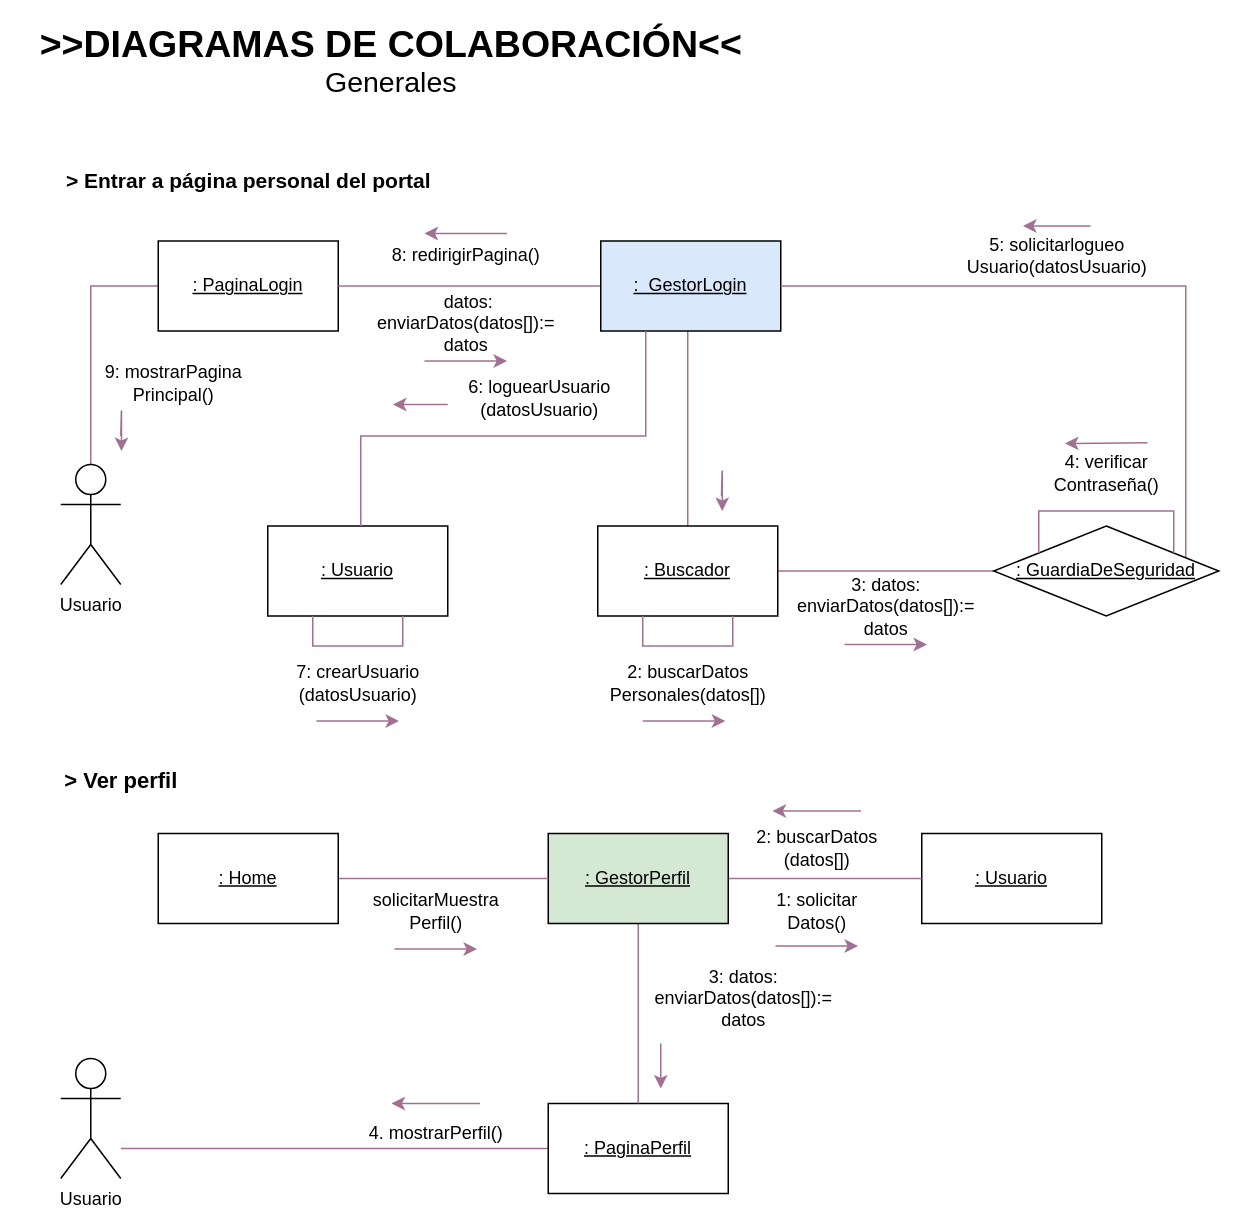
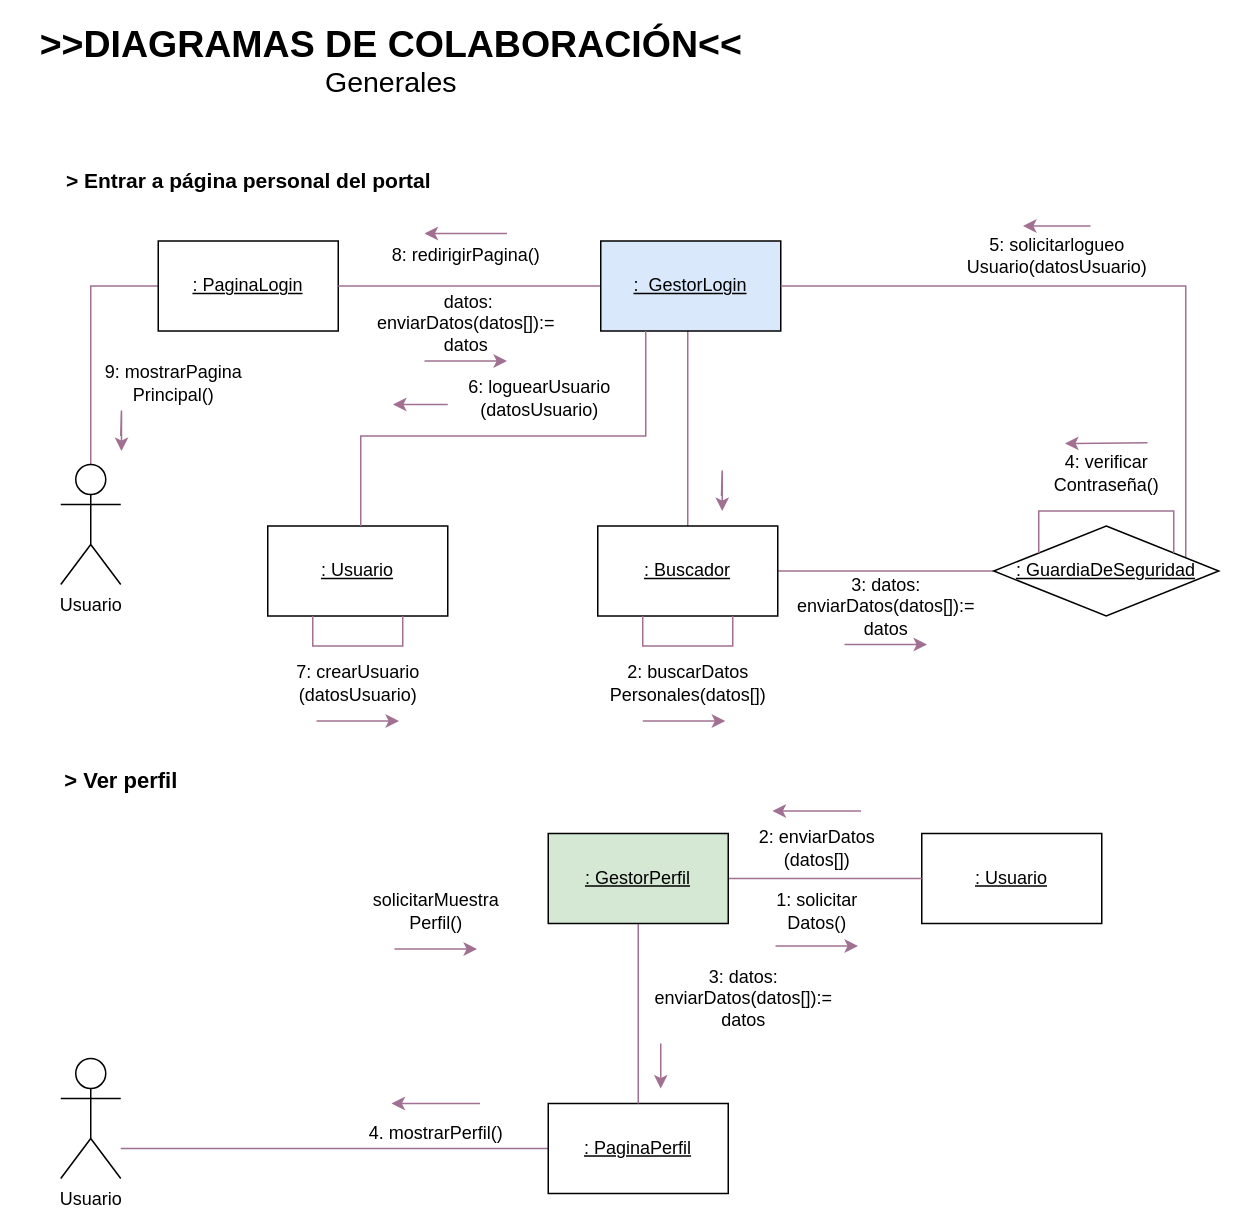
- <mxCell id="46" value="2: buscarDatos&lt;br&gt;(datos[])" style="text;html=1;align=center;verticalAlign=middle;resizable=0;points=[];autosize=1;" vertex="1" parent="1"><mxGeometry x="499" y="550" width="90" height="30" as="geometry" /></mxCell>
+ <mxCell id="46" value="2: enviarDatos&lt;br&gt;(datos[])" style="text;html=1;align=center;verticalAlign=middle;resizable=0;points=[];autosize=1;" vertex="1" parent="1"><mxGeometry x="499" y="550" width="90" height="30" as="geometry" /></mxCell>
- <mxCell id="34" value="&lt;u&gt;: Home&lt;/u&gt;" style="rounded=0;whiteSpace=wrap;html=1;" vertex="1" parent="1"><mxGeometry x="105" y="555" width="120" height="60" as="geometry" /></mxCell>
- <mxCell id="33" style="edgeStyle=orthogonalEdgeStyle;rounded=0;orthogonalLoop=1;jettySize=auto;html=1;entryX=0;entryY=0.5;entryDx=0;entryDy=0;startArrow=none;startFill=0;endArrow=none;endFill=0;strokeColor=#A17092;" edge="1" parent="1" source="34" target="32"><mxGeometry relative="1" as="geometry" /></mxCell>
